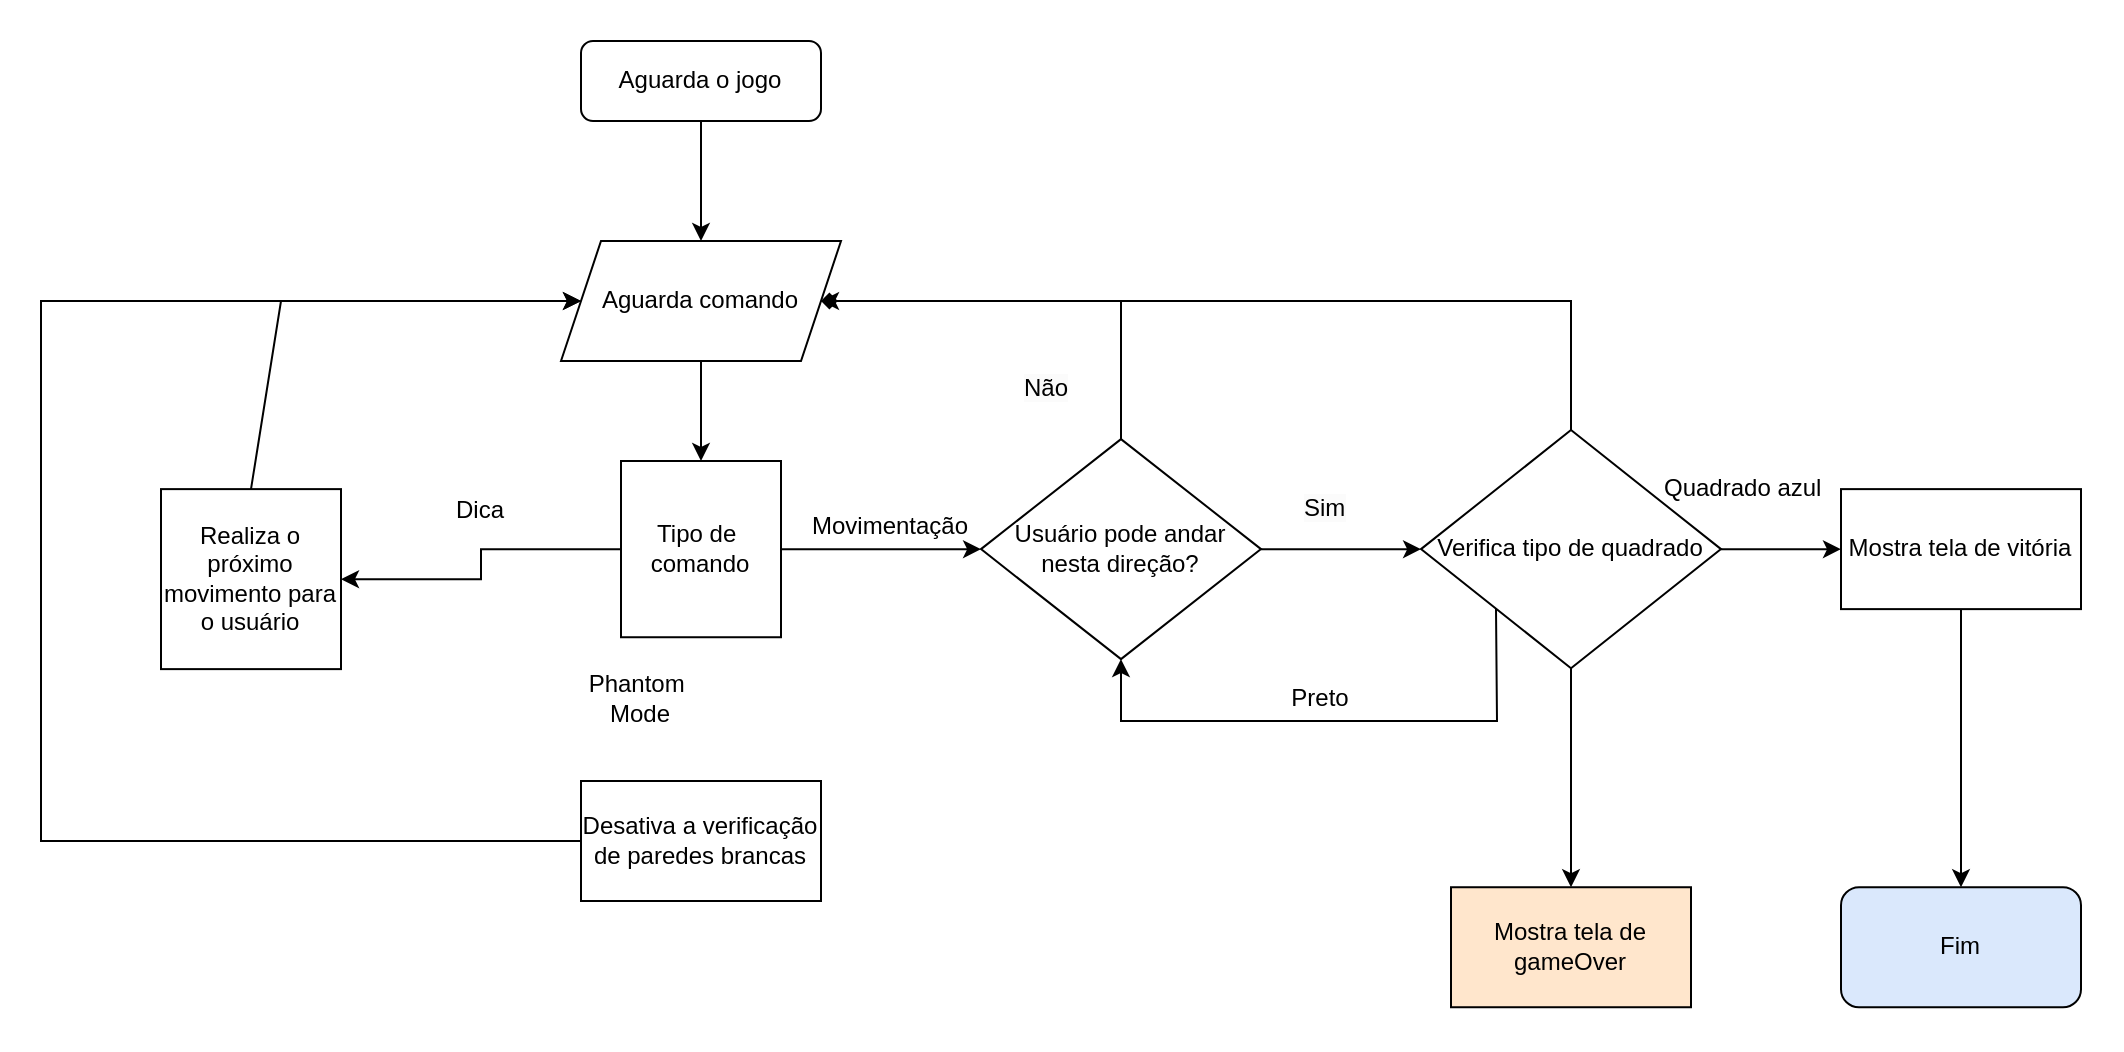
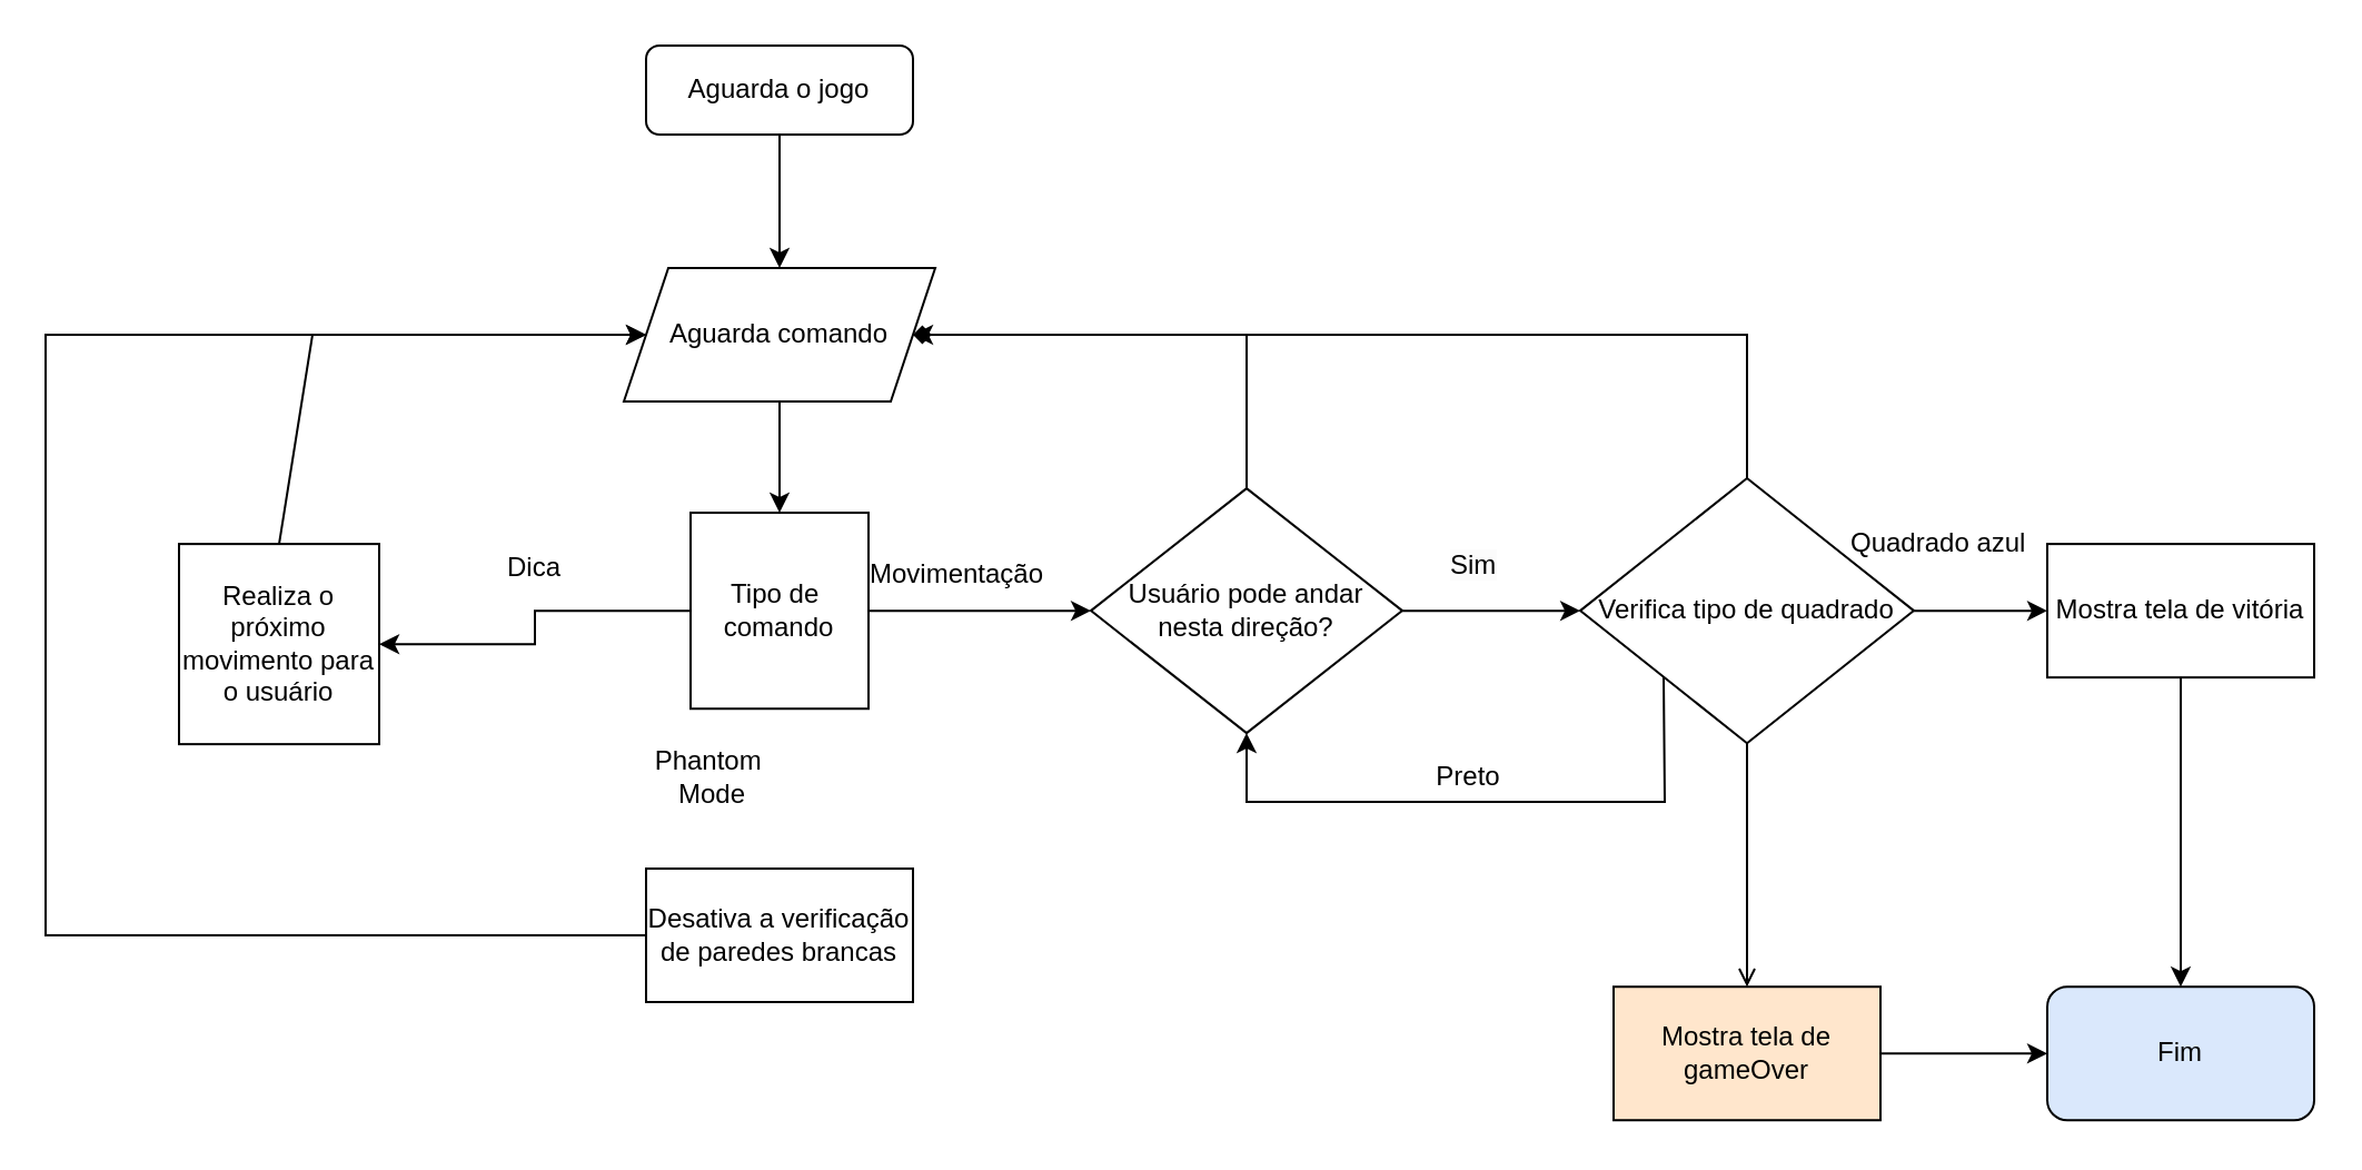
- <mxCell id="18" value="&lt;span style=&quot;color: rgb(0, 0, 0); font-family: Helvetica; font-size: 12px; font-style: normal; font-variant-ligatures: normal; font-variant-caps: normal; font-weight: 400; letter-spacing: normal; orphans: 2; text-align: center; text-indent: 0px; text-transform: none; widows: 2; word-spacing: 0px; -webkit-text-stroke-width: 0px; white-space: normal; background-color: rgb(251, 251, 251); text-decoration-thickness: initial; text-decoration-style: initial; text-decoration-color: initial; display: inline !important; float: none;&quot;&gt;Não&lt;/span&gt;" style="text;whiteSpace=wrap;html=1;" vertex="1" parent="14"><mxGeometry x="110" width="30" height="30" as="geometry" /></mxCell>
- <mxCell id="17" value="Movimentação" style="text;html=1;align=center;verticalAlign=middle;whiteSpace=wrap;rounded=0;" vertex="1" parent="15"><mxGeometry x="15" y="29.06" width="60" height="30" as="geometry" /></mxCell>
+ <mxCell id="17" value="Movimentação" style="text;html=1;align=center;verticalAlign=middle;whiteSpace=wrap;rounded=0;" vertex="1" parent="15"><mxGeometry y="24.06" width="60" height="30" as="geometry" /></mxCell>
- <mxCell id="19" value="" style="edgeStyle=orthogonalEdgeStyle;rounded=0;orthogonalLoop=1;jettySize=auto;html=1;" edge="1" parent="1" source="21" target="25"><mxGeometry relative="1" as="geometry" /></mxCell>
+ <mxCell id="19" value="" style="edgeStyle=orthogonalEdgeStyle;rounded=0;orthogonalLoop=1;jettySize=auto;html=1;endArrow=open;" edge="1" parent="1" source="21" target="25"><mxGeometry relative="1" as="geometry" /></mxCell>
+ <mxCell id="24" value="" style="edgeStyle=orthogonalEdgeStyle;rounded=0;orthogonalLoop=1;jettySize=auto;html=1;" edge="1" parent="1" source="25" target="26"><mxGeometry relative="1" as="geometry" /></mxCell>
